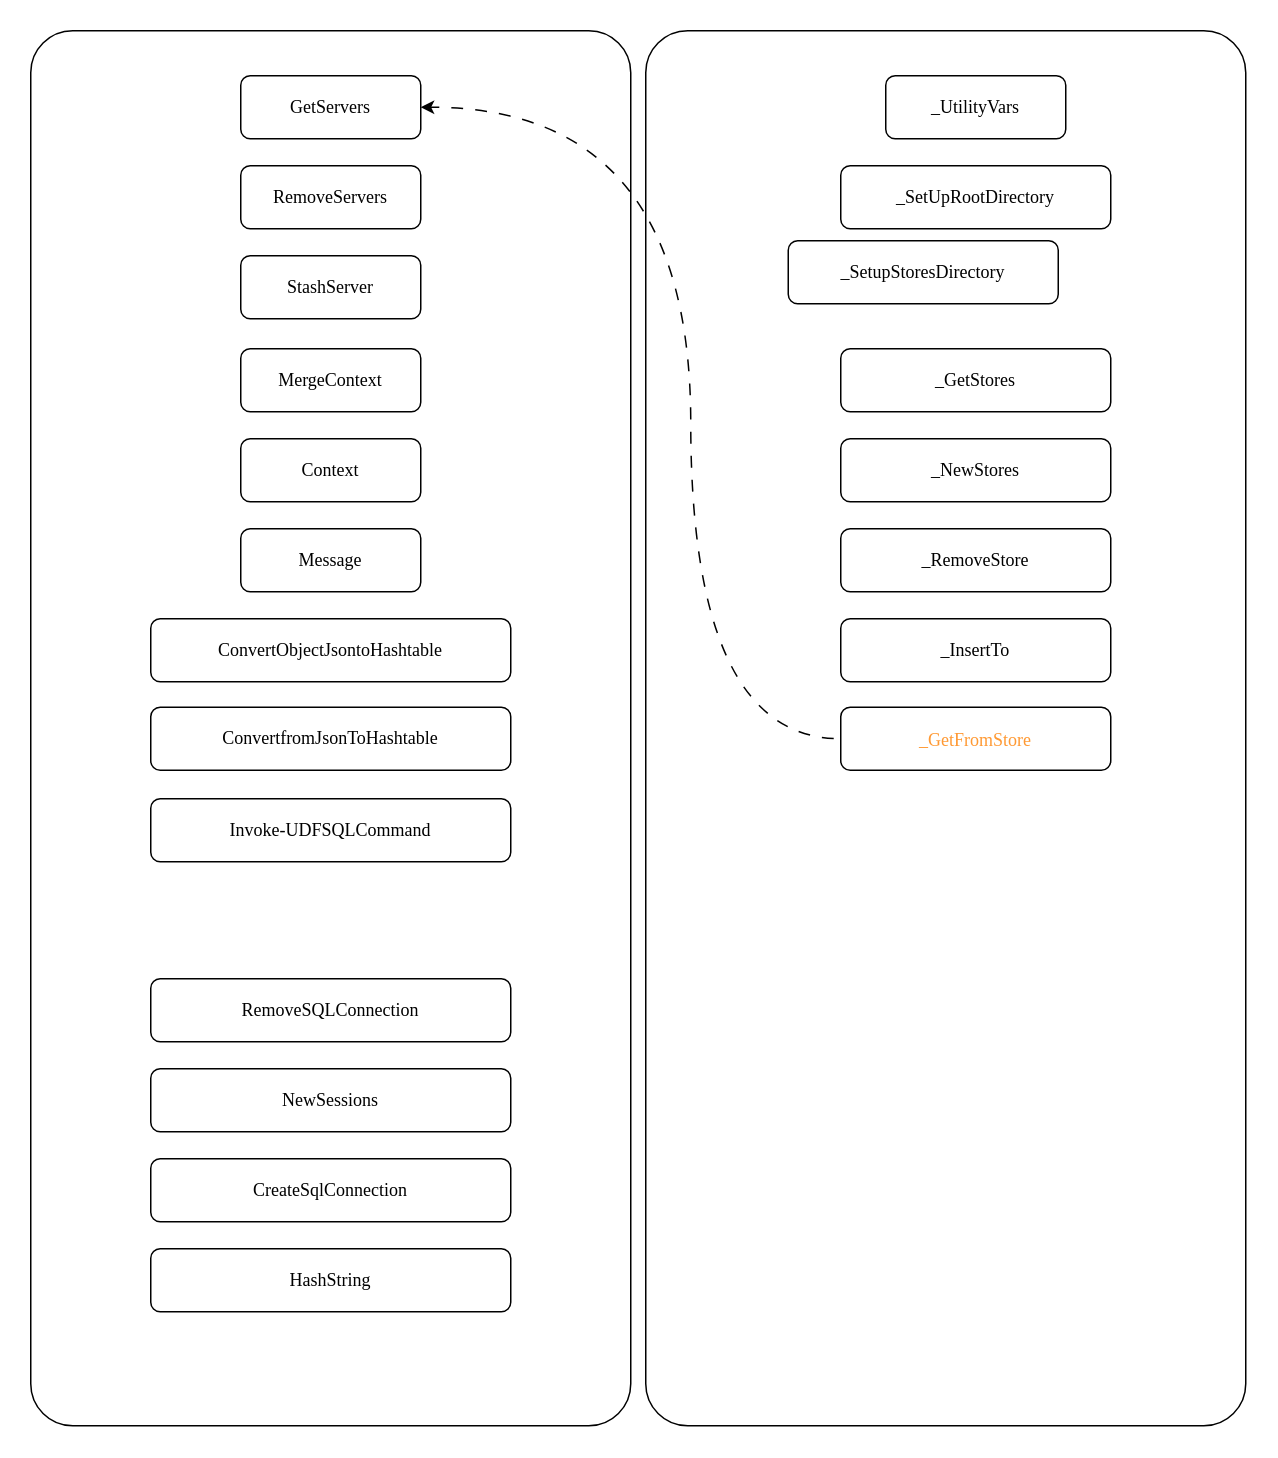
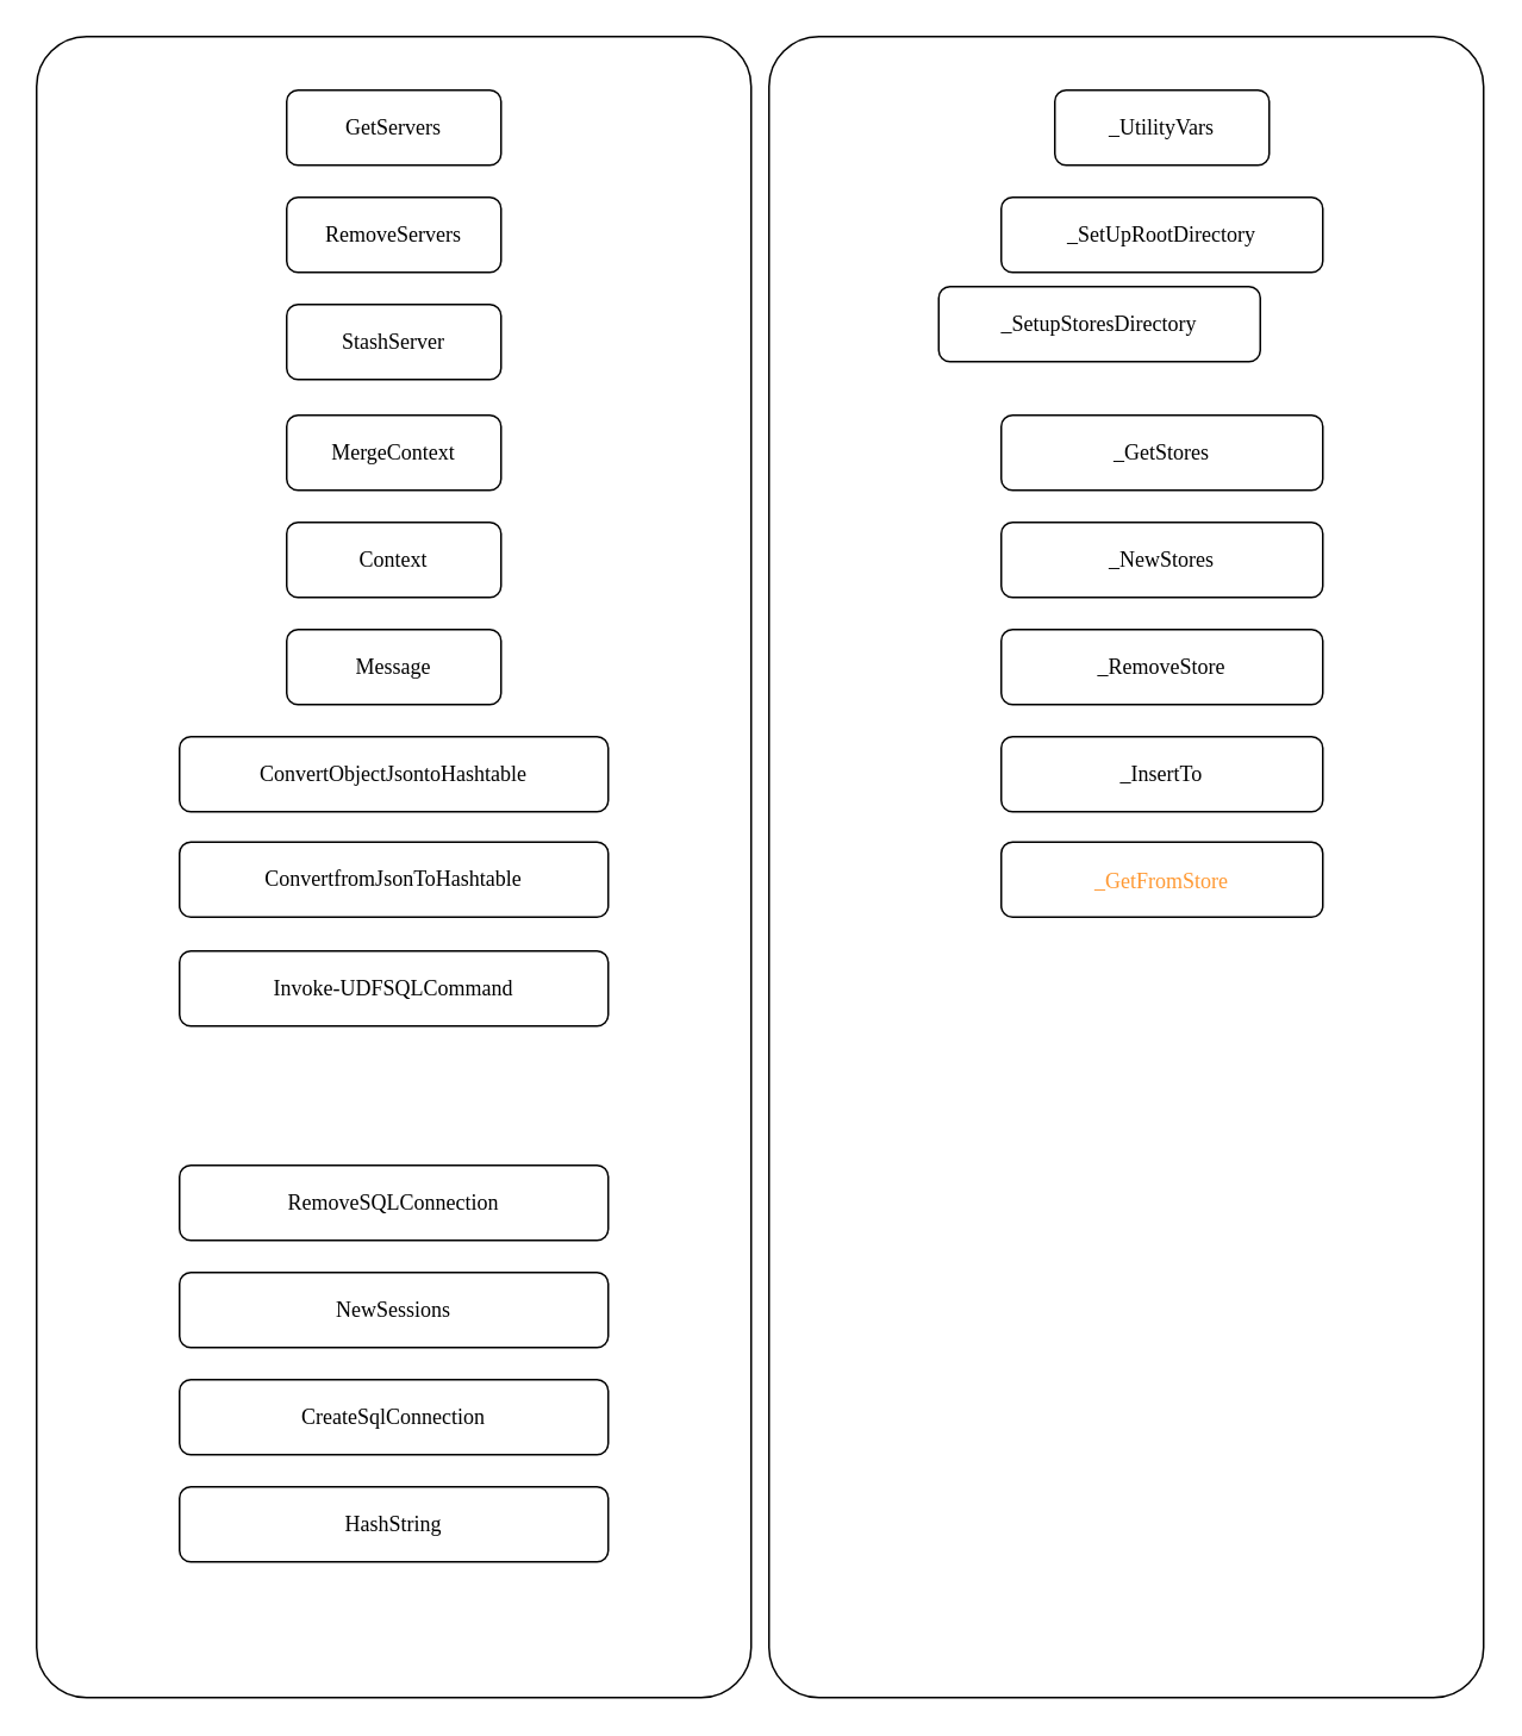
- <mxCell id="5" style="edgeStyle=orthogonalEdgeStyle;html=1;entryX=0;entryY=0.5;entryDx=0;entryDy=0;curved=1;endArrow=none;endFill=0;startArrow=classic;startFill=1;rounded=0;dashed=1;dashPattern=8 8;flowAnimation=1;flowAnimationDirection=reverse;" edge="1" parent="4" source="6" target="26"><mxGeometry relative="1" as="geometry"><Array as="points"><mxPoint x="460" y="71" /><mxPoint x="460" y="492" /></Array></mxGeometry></mxCell>
